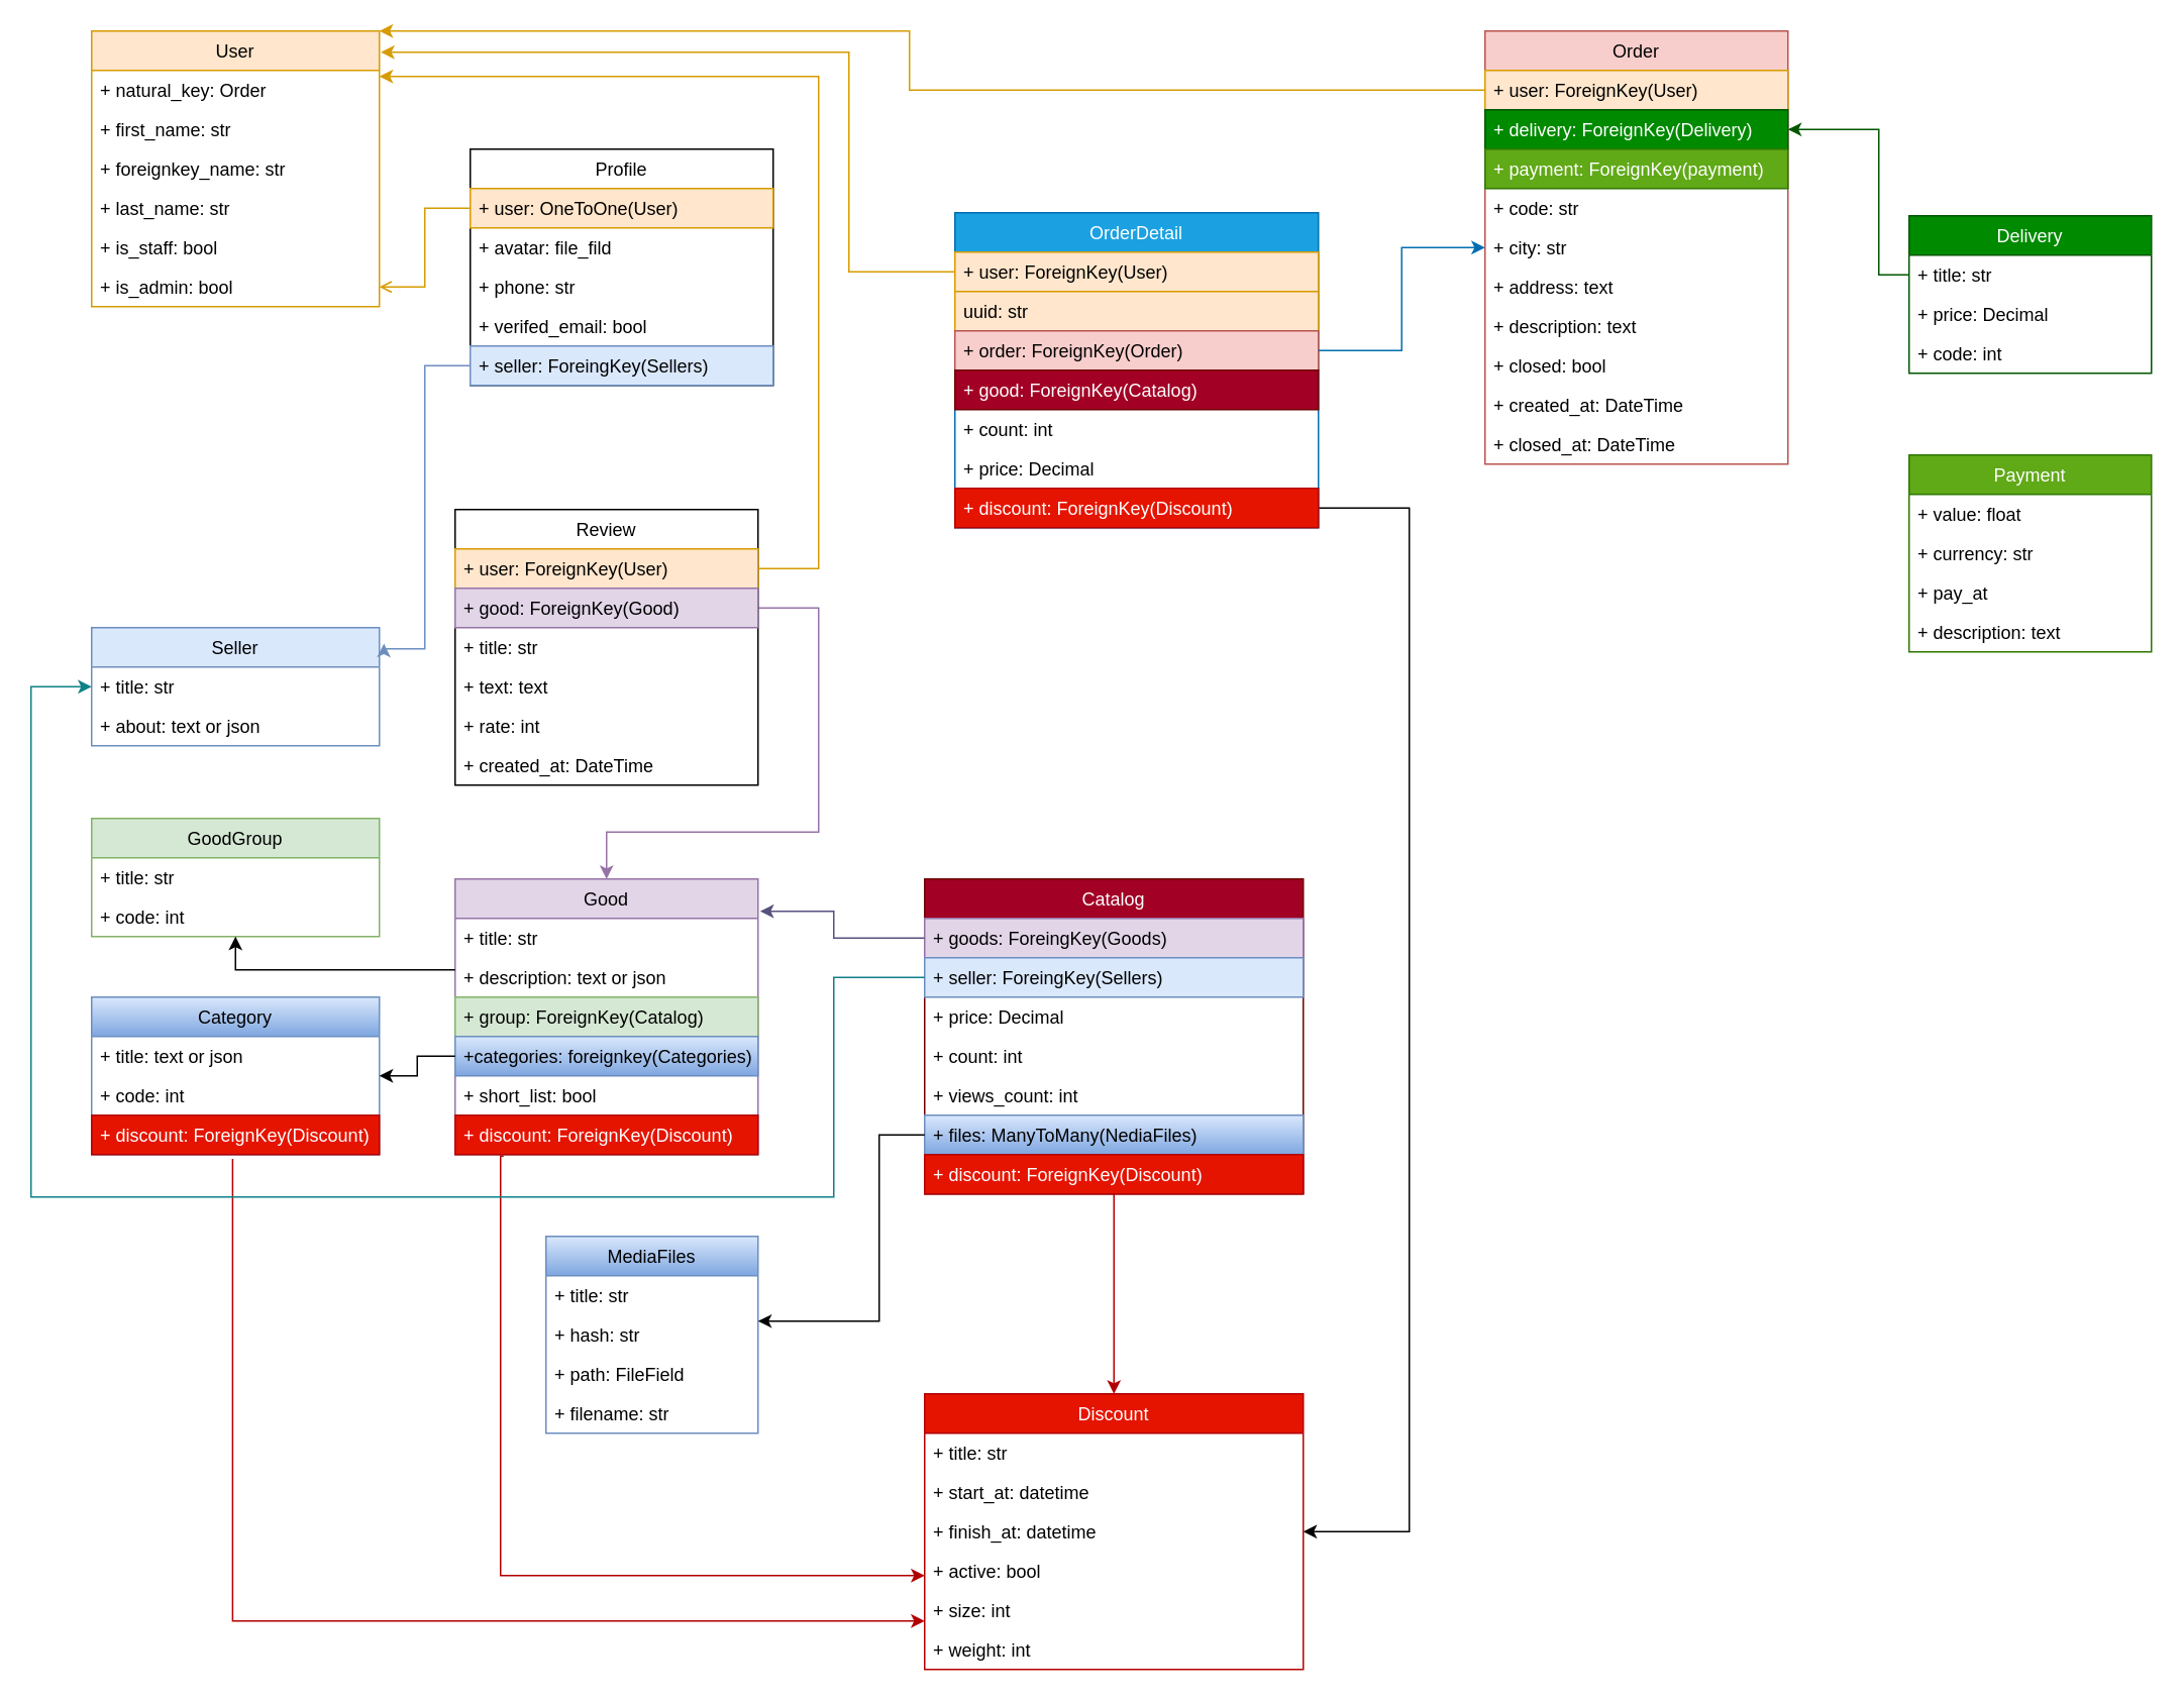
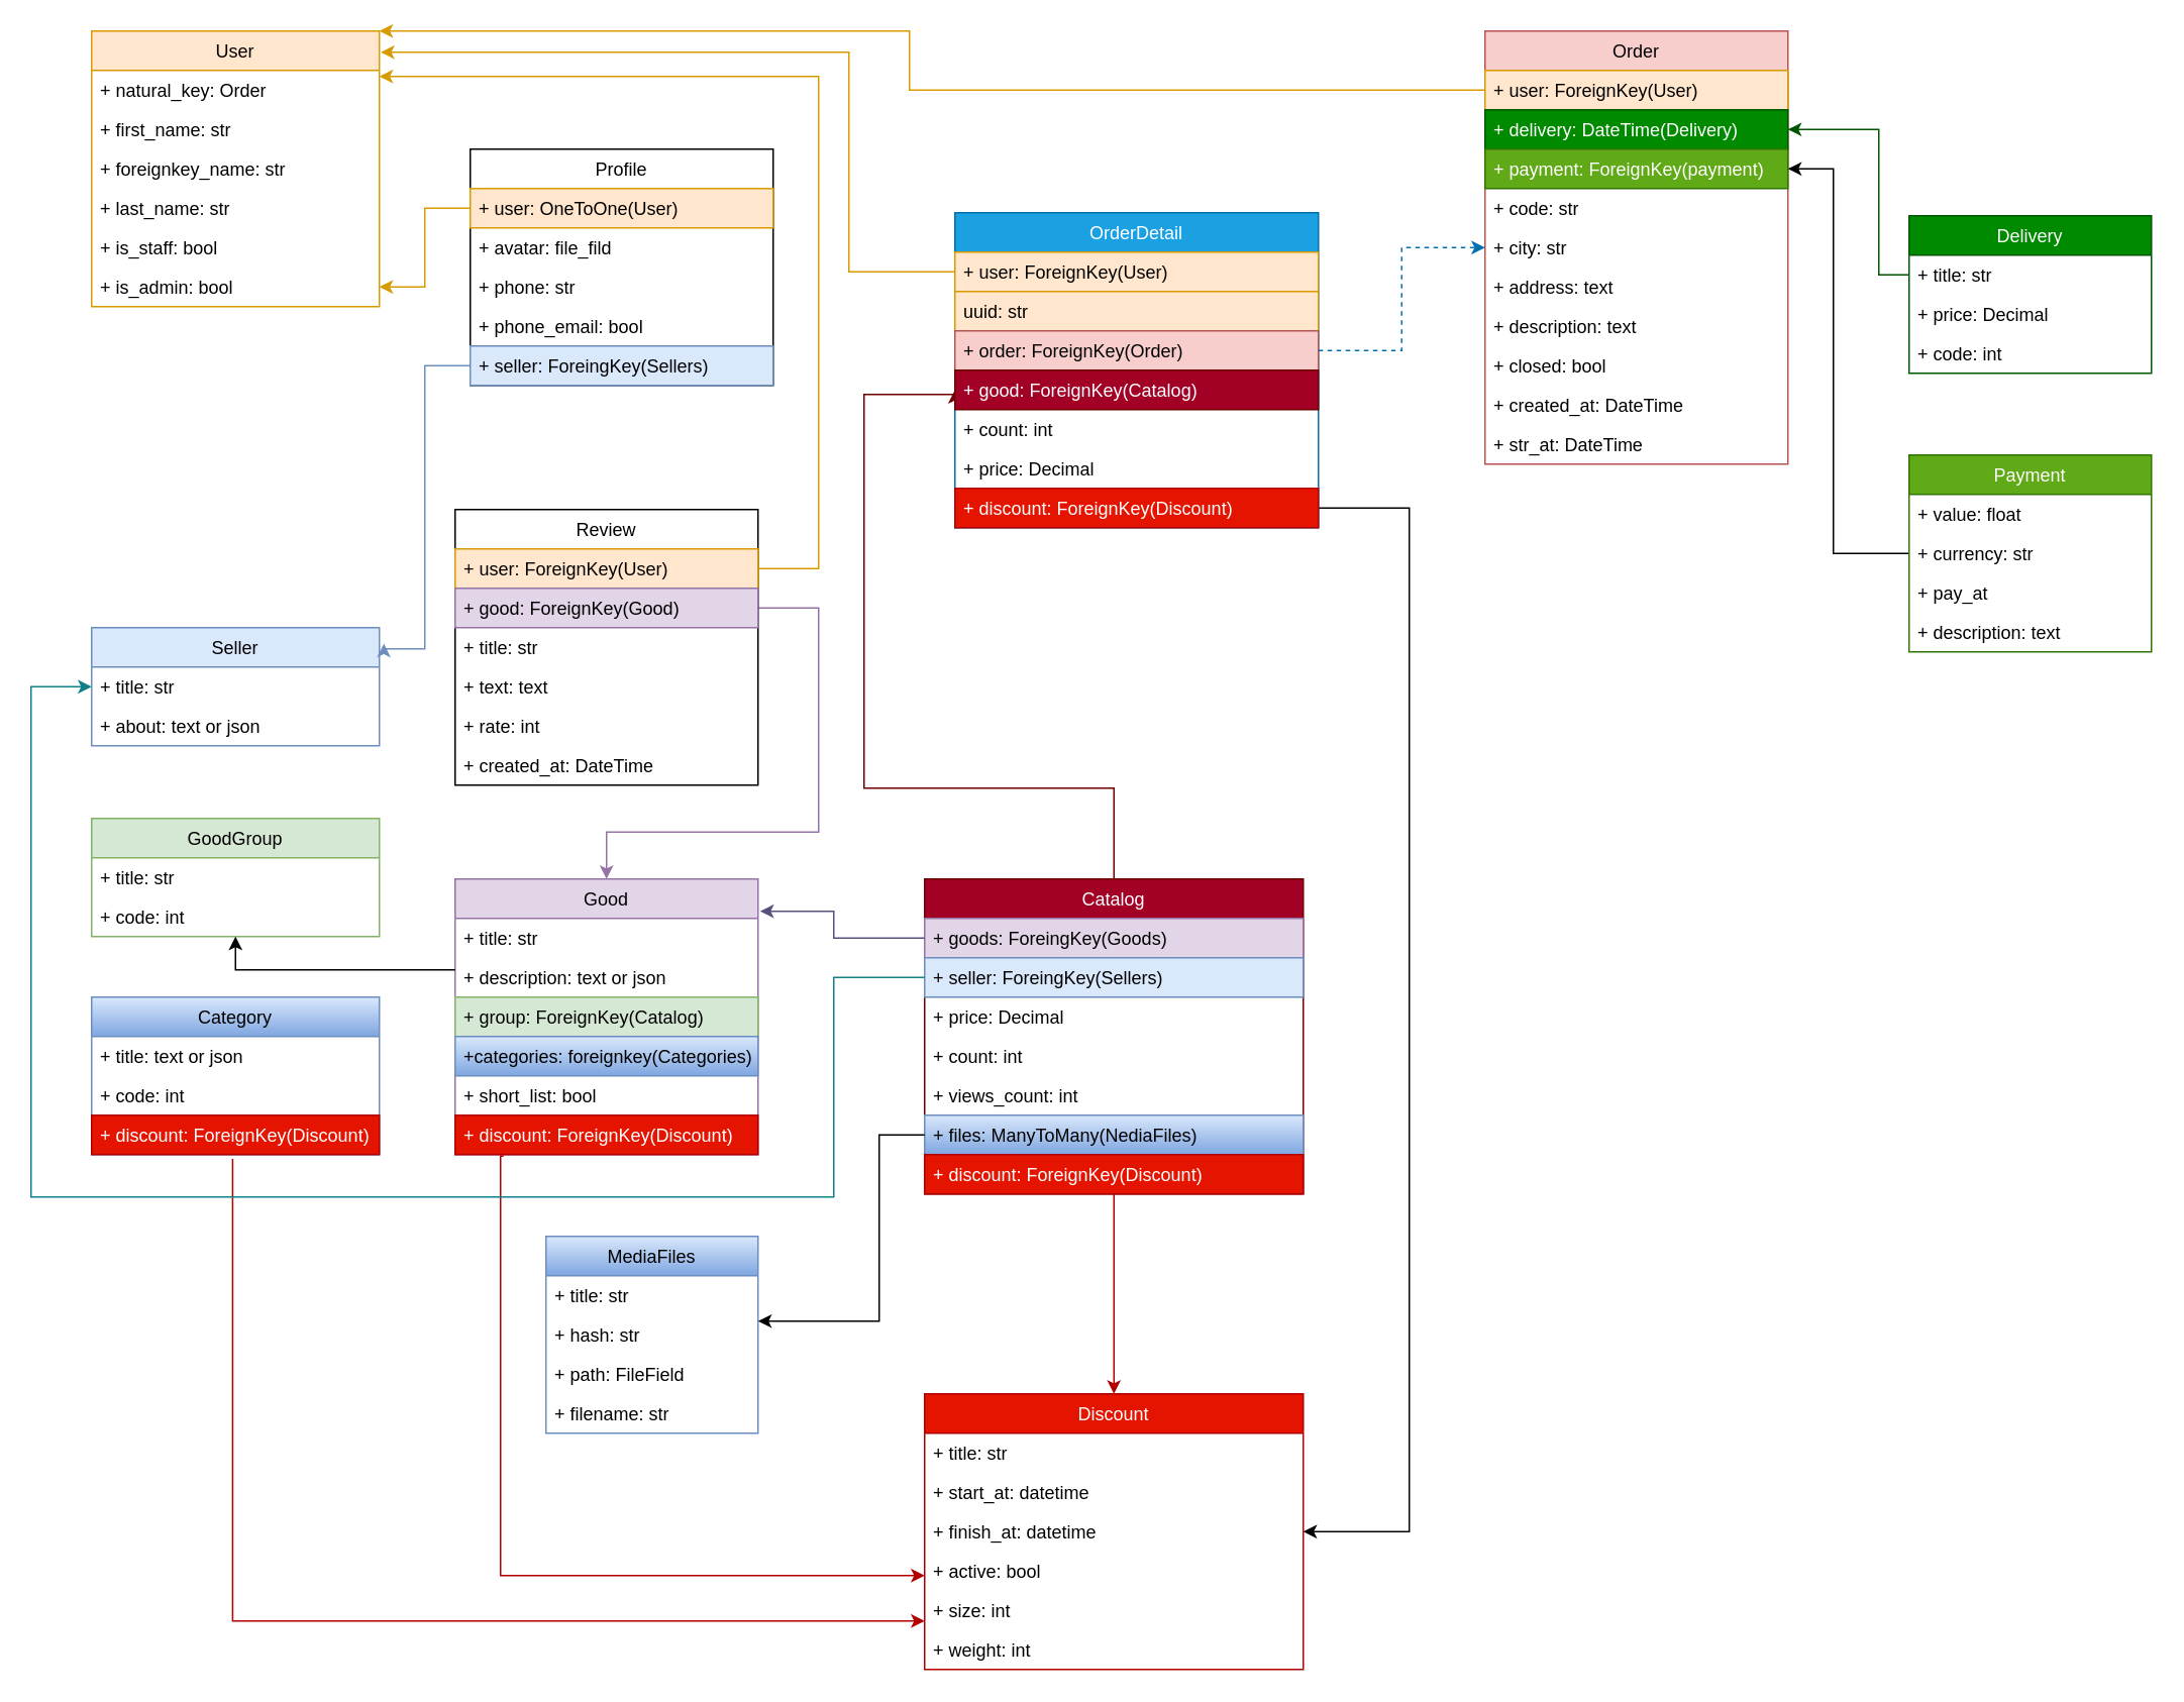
- <mxCell id="49" value="+ delivery: ForeignKey(Delivery)" style="text;strokeColor=#005700;fillColor=#008a00;align=left;verticalAlign=top;spacingLeft=4;spacingRight=4;overflow=hidden;rotatable=0;points=[[0,0.5],[1,0.5]];portConstraint=eastwest;fontColor=#ffffff;" parent="47" vertex="1"><mxGeometry y="52" width="200" height="26" as="geometry" /></mxCell>
+ <mxCell id="49" value="+ delivery: DateTime(Delivery)" style="text;strokeColor=#005700;fillColor=#008a00;align=left;verticalAlign=top;spacingLeft=4;spacingRight=4;overflow=hidden;rotatable=0;points=[[0,0.5],[1,0.5]];portConstraint=eastwest;fontColor=#ffffff;" parent="47" vertex="1"><mxGeometry y="52" width="200" height="26" as="geometry" /></mxCell>
- <mxCell id="88" value="" style="edgeStyle=orthogonalEdgeStyle;rounded=0;orthogonalLoop=1;jettySize=auto;html=1;fillColor=#ffe6cc;strokeColor=#d79b00;endArrow=open;" parent="1" source="83" target="8" edge="1"><mxGeometry relative="1" as="geometry" /></mxCell>
+ <mxCell id="88" value="" style="edgeStyle=orthogonalEdgeStyle;rounded=0;orthogonalLoop=1;jettySize=auto;html=1;fillColor=#ffe6cc;strokeColor=#d79b00;" parent="1" source="83" target="8" edge="1"><mxGeometry relative="1" as="geometry" /></mxCell>
- <mxCell id="90" value="" style="edgeStyle=orthogonalEdgeStyle;rounded=0;orthogonalLoop=1;jettySize=auto;html=1;exitX=1;exitY=0.5;exitDx=0;exitDy=0;fillColor=#1ba1e2;strokeColor=#006EAF;" parent="1" source="69" target="47" edge="1"><mxGeometry relative="1" as="geometry"><mxPoint x="910" y="267" as="sourcePoint" /></mxGeometry></mxCell>
+ <mxCell id="90" value="" style="edgeStyle=orthogonalEdgeStyle;rounded=0;orthogonalLoop=1;jettySize=auto;html=1;exitX=1;exitY=0.5;exitDx=0;exitDy=0;fillColor=#1ba1e2;strokeColor=#006EAF;dashed=1;" parent="1" source="69" target="47" edge="1"><mxGeometry relative="1" as="geometry"><mxPoint x="910" y="267" as="sourcePoint" /></mxGeometry></mxCell>
- <mxCell id="86" value="+ verifed_email: bool" style="text;strokeColor=none;fillColor=none;align=left;verticalAlign=top;spacingLeft=4;spacingRight=4;overflow=hidden;rotatable=0;points=[[0,0.5],[1,0.5]];portConstraint=eastwest;" parent="82" vertex="1"><mxGeometry y="104" width="200" height="26" as="geometry" /></mxCell>
+ <mxCell id="86" value="+ phone_email: bool" style="text;strokeColor=none;fillColor=none;align=left;verticalAlign=top;spacingLeft=4;spacingRight=4;overflow=hidden;rotatable=0;points=[[0,0.5],[1,0.5]];portConstraint=eastwest;" parent="82" vertex="1"><mxGeometry y="104" width="200" height="26" as="geometry" /></mxCell>
+ <mxCell id="58" value="" style="edgeStyle=orthogonalEdgeStyle;rounded=0;orthogonalLoop=1;jettySize=auto;html=1;entryX=1;entryY=0.5;entryDx=0;entryDy=0;exitX=0;exitY=0.5;exitDx=0;exitDy=0;" parent="1" source="61" target="50" edge="1"><mxGeometry relative="1" as="geometry"><mxPoint x="980" y="557" as="targetPoint" /><Array as="points"><mxPoint x="1210" y="365" /><mxPoint x="1210" y="111" /></Array></mxGeometry></mxCell>
- <mxCell id="57" value="+ closed_at: DateTime&#10;" style="text;strokeColor=none;fillColor=none;align=left;verticalAlign=top;spacingLeft=4;spacingRight=4;overflow=hidden;rotatable=0;points=[[0,0.5],[1,0.5]];portConstraint=eastwest;" parent="47" vertex="1"><mxGeometry y="260" width="200" height="26" as="geometry" /></mxCell>
+ <mxCell id="57" value="+ str_at: DateTime&#10;" style="text;strokeColor=none;fillColor=none;align=left;verticalAlign=top;spacingLeft=4;spacingRight=4;overflow=hidden;rotatable=0;points=[[0,0.5],[1,0.5]];portConstraint=eastwest;" parent="47" vertex="1"><mxGeometry y="260" width="200" height="26" as="geometry" /></mxCell>
+ <mxCell id="9" value="" style="edgeStyle=orthogonalEdgeStyle;rounded=0;orthogonalLoop=1;jettySize=auto;html=1;entryX=0;entryY=0.5;entryDx=0;entryDy=0;fillColor=#a20025;strokeColor=#6F0000;" parent="1" source="35" target="70" edge="1"><mxGeometry relative="1" as="geometry"><mxPoint x="520" y="580" as="targetPoint" /><mxPoint x="550" y="650" as="sourcePoint" /><Array as="points"><mxPoint x="735" y="520" /><mxPoint x="570" y="520" /><mxPoint x="570" y="260" /><mxPoint x="630" y="260" /></Array></mxGeometry></mxCell>
- <mxCell id="98" value="" style="edgeStyle=orthogonalEdgeStyle;rounded=0;orthogonalLoop=1;jettySize=auto;html=1;exitX=0;exitY=0.5;exitDx=0;exitDy=0;" parent="1" source="14" target="23" edge="1"><mxGeometry relative="1" as="geometry" /></mxCell>
